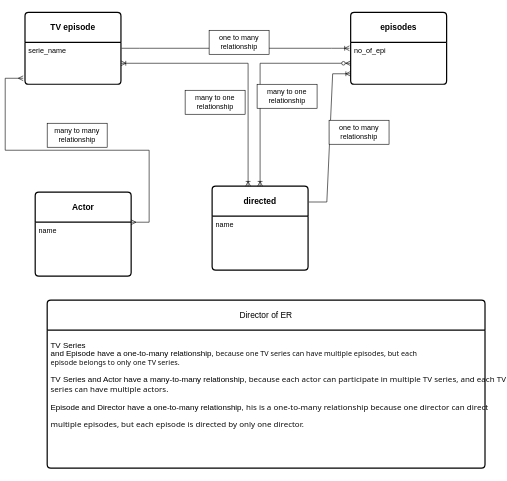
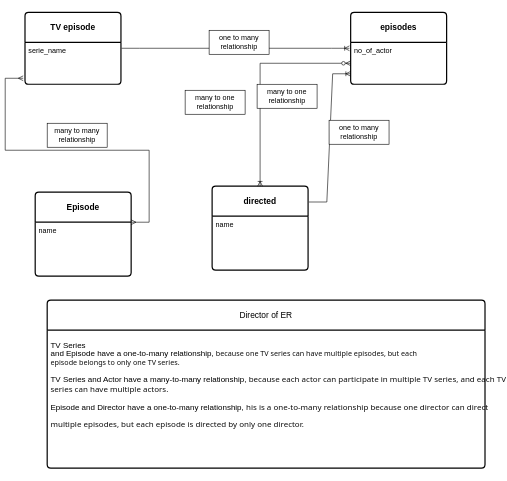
- <mxCell id="5" value="no_of_epi" style="align=left;strokeColor=none;fillColor=none;spacingLeft=4;fontSize=12;verticalAlign=top;resizable=0;rotatable=0;part=1;html=1;" parent="4" vertex="1"><mxGeometry y="50" width="160" height="70" as="geometry" /></mxCell>
+ <mxCell id="5" value="no_of_actor" style="align=left;strokeColor=none;fillColor=none;spacingLeft=4;fontSize=12;verticalAlign=top;resizable=0;rotatable=0;part=1;html=1;" parent="4" vertex="1"><mxGeometry y="50" width="160" height="70" as="geometry" /></mxCell>
- <mxCell id="8" value="" style="edgeStyle=orthogonalEdgeStyle;fontSize=12;html=1;endArrow=ERoneToMany;startArrow=ERoneToMany;rounded=0;exitX=0.375;exitY=0;exitDx=0;exitDy=0;exitPerimeter=0;entryX=1;entryY=0.5;entryDx=0;entryDy=0;" parent="1" source="6" target="3" edge="1"><mxGeometry width="100" height="100" relative="1" as="geometry"><mxPoint x="300" y="190" as="sourcePoint" /><mxPoint x="220" y="110" as="targetPoint" /></mxGeometry></mxCell>
- <mxCell id="18" value="&lt;b&gt;Actor&lt;/b&gt;" style="swimlane;childLayout=stackLayout;horizontal=1;startSize=50;horizontalStack=0;rounded=1;fontSize=14;fontStyle=0;strokeWidth=2;resizeParent=0;resizeLast=1;shadow=0;dashed=0;align=center;arcSize=4;whiteSpace=wrap;html=1;" vertex="1" parent="1"><mxGeometry x="40" y="320" width="160" height="140" as="geometry" /></mxCell>
+ <mxCell id="18" value="&lt;b&gt;Episode&lt;/b&gt;" style="swimlane;childLayout=stackLayout;horizontal=1;startSize=50;horizontalStack=0;rounded=1;fontSize=14;fontStyle=0;strokeWidth=2;resizeParent=0;resizeLast=1;shadow=0;dashed=0;align=center;arcSize=4;whiteSpace=wrap;html=1;" vertex="1" parent="1"><mxGeometry x="40" y="320" width="160" height="140" as="geometry" /></mxCell>
